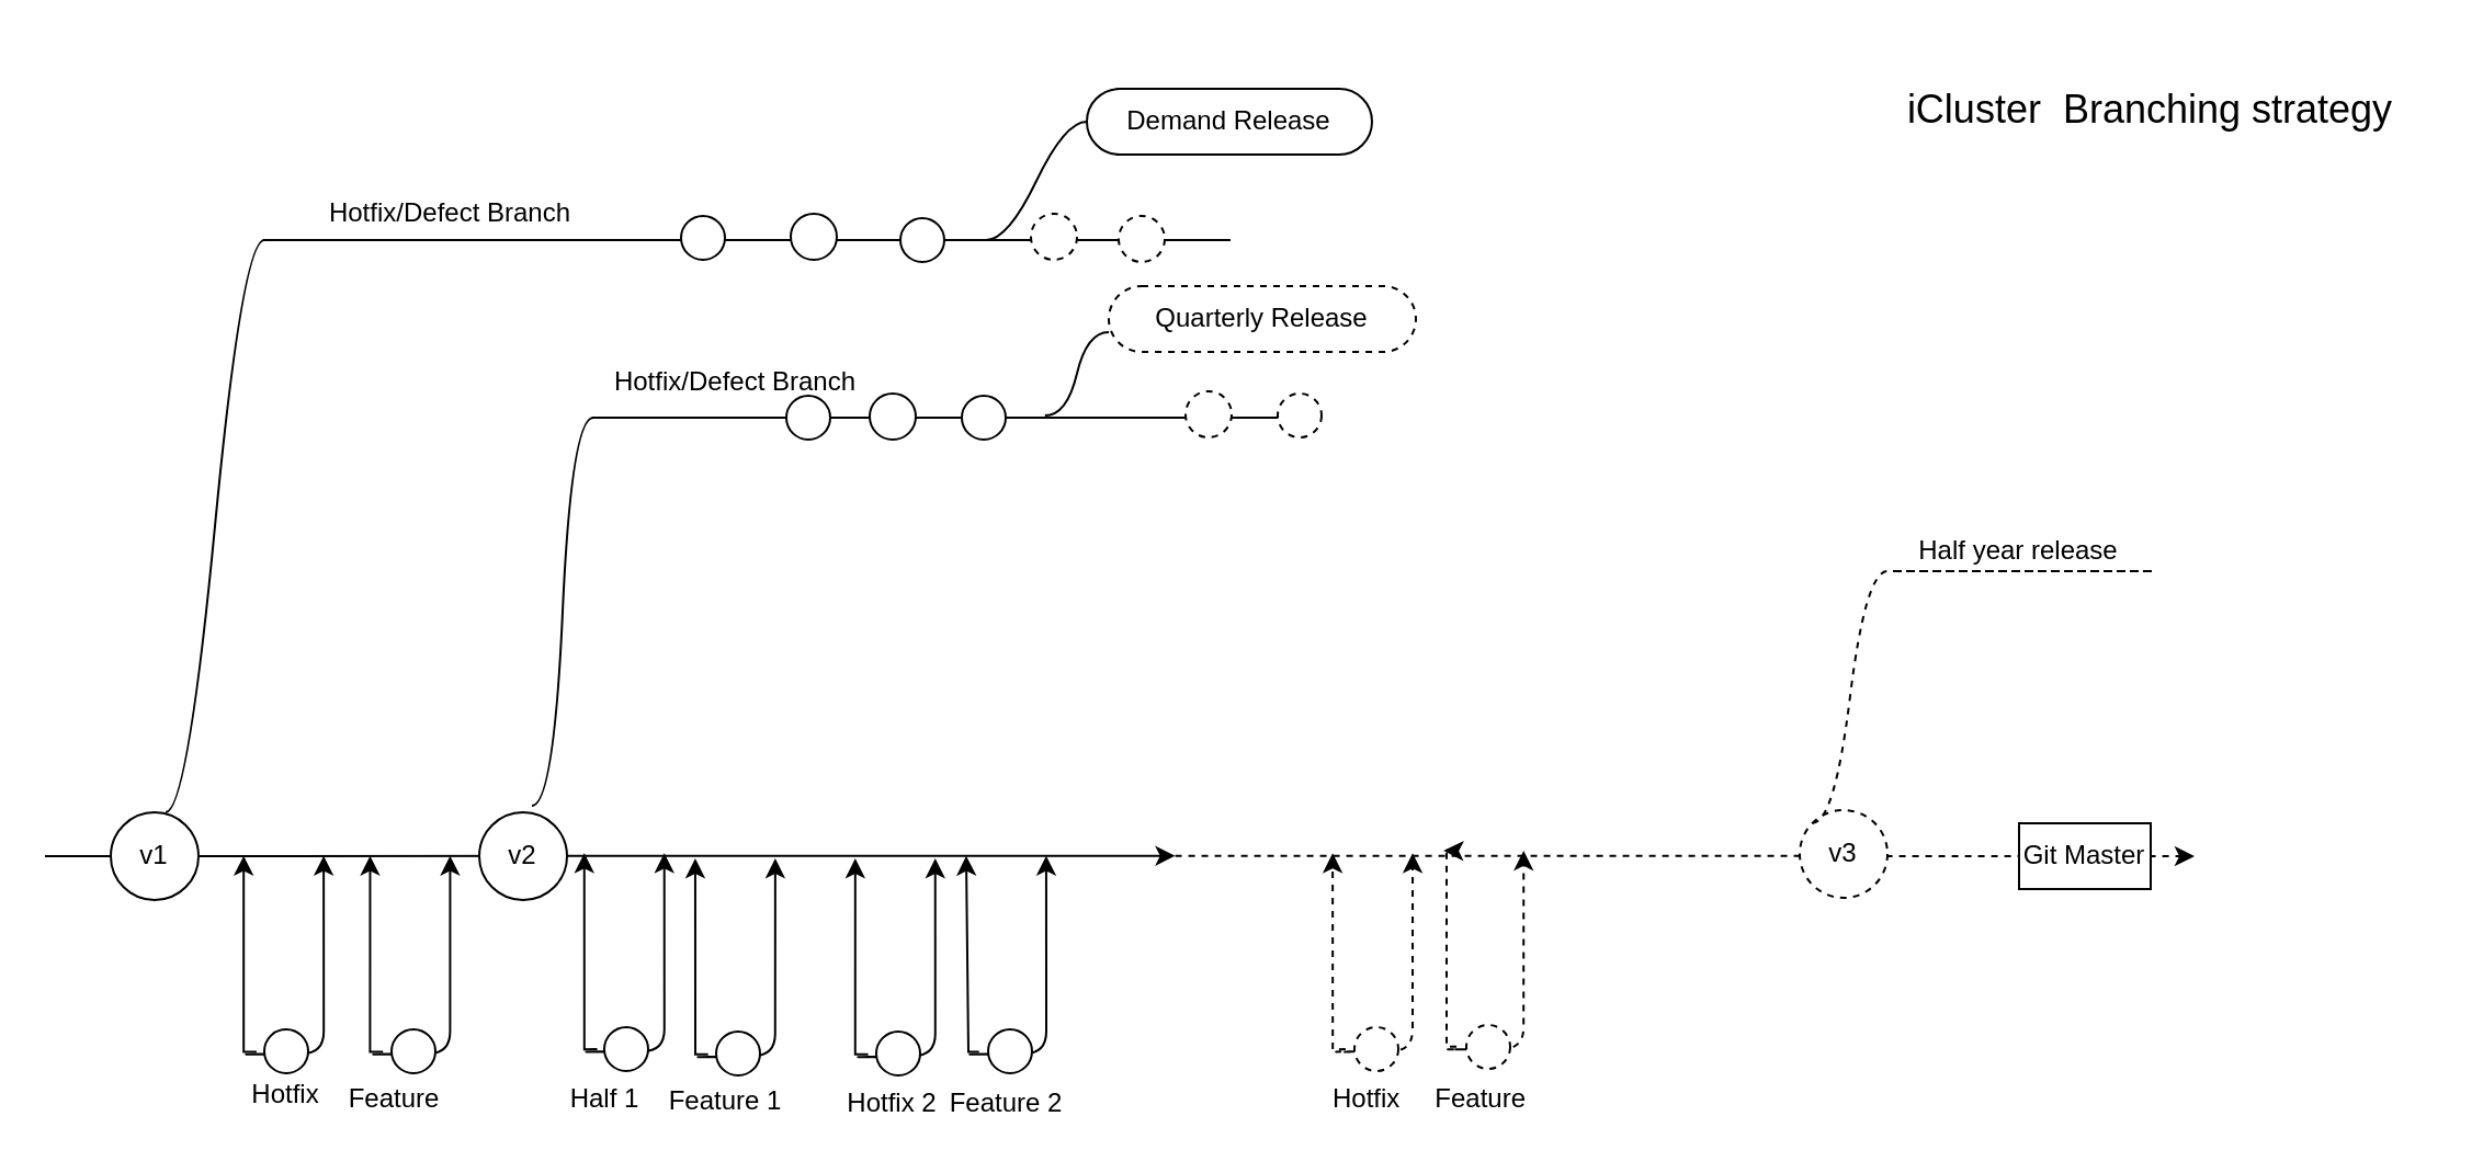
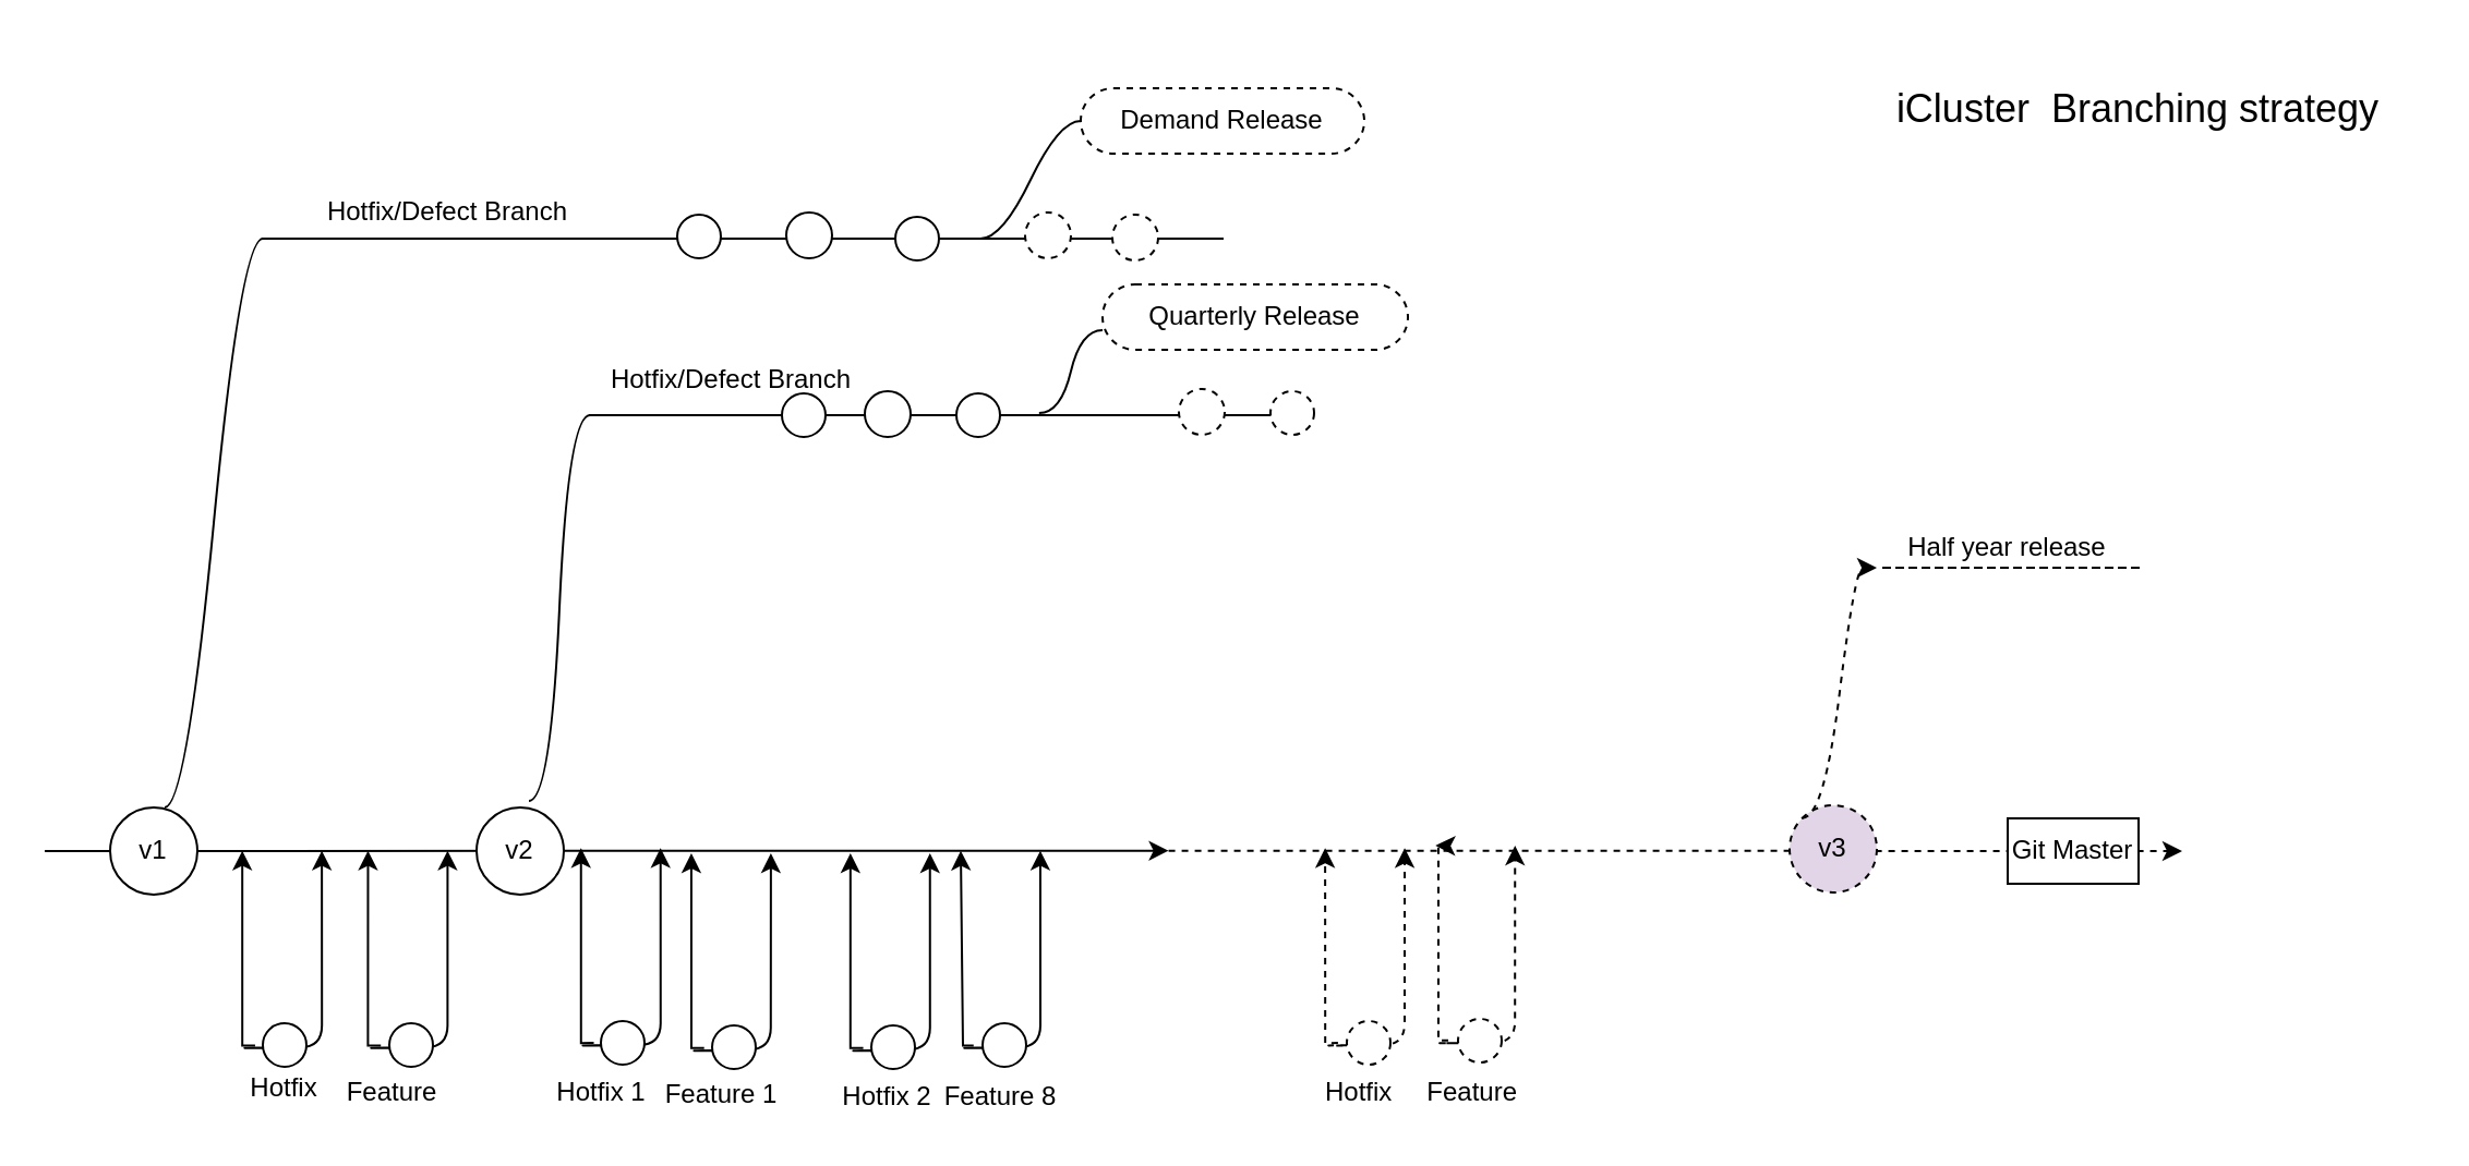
- <mxCell id="23" value="Demand Release" style="whiteSpace=wrap;html=1;rounded=1;arcSize=50;align=center;verticalAlign=middle;container=1;recursiveResize=0;strokeWidth=1;autosize=1;spacing=4;treeFolding=1;dashed=0;" vertex="1" parent="1"><mxGeometry x="495" y="40" width="130" height="30" as="geometry" /></mxCell>
+ <mxCell id="23" value="Demand Release" style="whiteSpace=wrap;html=1;rounded=1;arcSize=50;align=center;verticalAlign=middle;container=1;recursiveResize=0;strokeWidth=1;autosize=1;spacing=4;treeFolding=1;dashed=1;" vertex="1" parent="1"><mxGeometry x="495" y="40" width="130" height="30" as="geometry" /></mxCell>
- <mxCell id="28" value="" style="edgeStyle=entityRelationEdgeStyle;startArrow=none;endArrow=none;segment=10;curved=1;exitX=0;exitY=0;exitDx=0;exitDy=0;dashed=1;" edge="1" parent="1" source="15" target="27"><mxGeometry relative="1" as="geometry"><mxPoint x="820" y="280" as="sourcePoint" /></mxGeometry></mxCell>
+ <mxCell id="28" value="" style="edgeStyle=entityRelationEdgeStyle;startArrow=none;endArrow=classic;segment=10;curved=1;exitX=0;exitY=0;exitDx=0;exitDy=0;dashed=1;" edge="1" parent="1" source="15" target="27"><mxGeometry relative="1" as="geometry"><mxPoint x="820" y="280" as="sourcePoint" /></mxGeometry></mxCell>
- <mxCell id="15" value="v3" style="ellipse;whiteSpace=wrap;html=1;aspect=fixed;dashed=1;" vertex="1" parent="1"><mxGeometry x="820" y="369" width="40" height="40" as="geometry" /></mxCell>
+ <mxCell id="15" value="v3" style="ellipse;whiteSpace=wrap;html=1;aspect=fixed;dashed=1;fillColor=#e1d5e7;" vertex="1" parent="1"><mxGeometry x="820" y="369" width="40" height="40" as="geometry" /></mxCell>
- <mxCell id="51" value="Half 1" style="text;html=1;strokeColor=none;fillColor=none;align=center;verticalAlign=middle;whiteSpace=wrap;rounded=0;" vertex="1" parent="1"><mxGeometry x="250" y="491" width="51" height="20" as="geometry" /></mxCell>
+ <mxCell id="51" value="Hotfix 1" style="text;html=1;strokeColor=none;fillColor=none;align=center;verticalAlign=middle;whiteSpace=wrap;rounded=0;" vertex="1" parent="1"><mxGeometry x="250" y="491" width="51" height="20" as="geometry" /></mxCell>
- <mxCell id="54" value="Feature 2" style="text;html=1;strokeColor=none;fillColor=none;align=center;verticalAlign=middle;whiteSpace=wrap;rounded=0;" vertex="1" parent="1"><mxGeometry x="429" y="493" width="59" height="20" as="geometry" /></mxCell>
+ <mxCell id="54" value="Feature 8" style="text;html=1;strokeColor=none;fillColor=none;align=center;verticalAlign=middle;whiteSpace=wrap;rounded=0;" vertex="1" parent="1"><mxGeometry x="429" y="493" width="59" height="20" as="geometry" /></mxCell>
